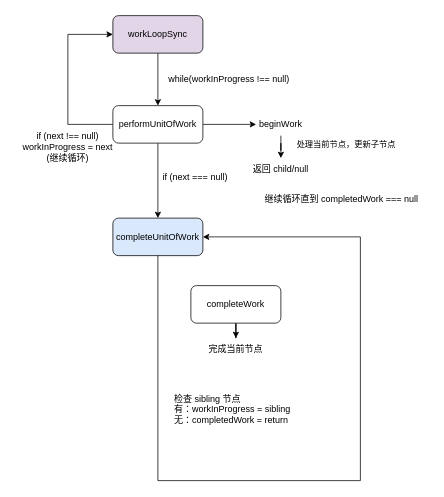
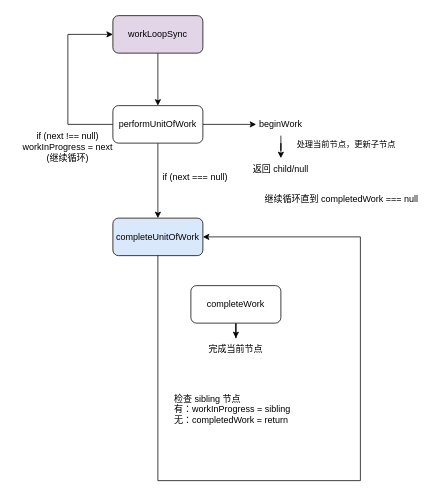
- <mxCell id="14" value="while(workInProgress !== null)" style="text;html=1;align=center;verticalAlign=middle;whiteSpace=wrap;rounded=0;" vertex="1" parent="1"><mxGeometry x="210" y="90" width="190" height="30" as="geometry" /></mxCell>
